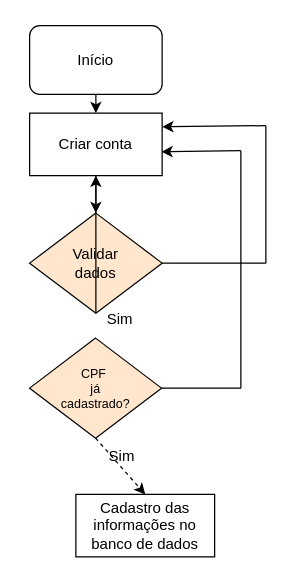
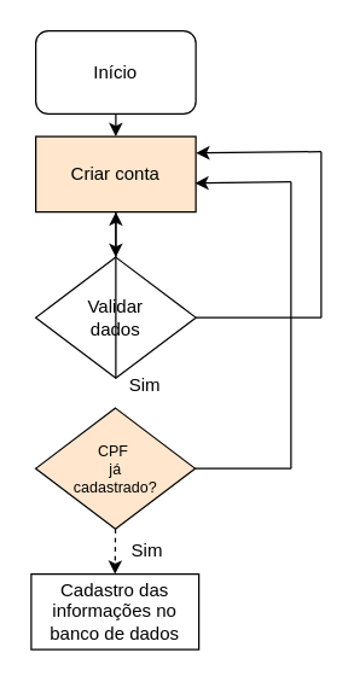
- <mxCell id="4" value="Criar conta" style="rounded=0;whiteSpace=wrap;html=1;" vertex="1" parent="1"><mxGeometry x="23" y="90" width="106" height="50" as="geometry" /></mxCell>
+ <mxCell id="4" value="Criar conta" style="rounded=0;whiteSpace=wrap;html=1;fillColor=#ffe6cc;" vertex="1" parent="1"><mxGeometry x="23" y="90" width="106" height="50" as="geometry" /></mxCell>
- <mxCell id="7" value="&lt;div&gt;Validar &lt;br&gt;&lt;/div&gt;&lt;div&gt;dados&lt;br&gt;&lt;/div&gt;" style="rhombus;whiteSpace=wrap;html=1;fillColor=#ffe6cc;" vertex="1" parent="1"><mxGeometry x="23" y="170" width="106" height="80" as="geometry" /></mxCell>
+ <mxCell id="7" value="&lt;div&gt;Validar &lt;br&gt;&lt;/div&gt;&lt;div&gt;dados&lt;br&gt;&lt;/div&gt;" style="rhombus;whiteSpace=wrap;html=1;" vertex="1" parent="1"><mxGeometry x="23" y="170" width="106" height="80" as="geometry" /></mxCell>
- <mxCell id="6" value="Cadastro das informações no banco de dados" style="rounded=0;whiteSpace=wrap;html=1;" vertex="1" parent="1"><mxGeometry x="60" y="395" width="111" height="50" as="geometry" /></mxCell>
+ <mxCell id="6" value="Cadastro das informações no banco de dados" style="rounded=0;whiteSpace=wrap;html=1;" vertex="1" parent="1"><mxGeometry x="20" y="380" width="111" height="50" as="geometry" /></mxCell>
